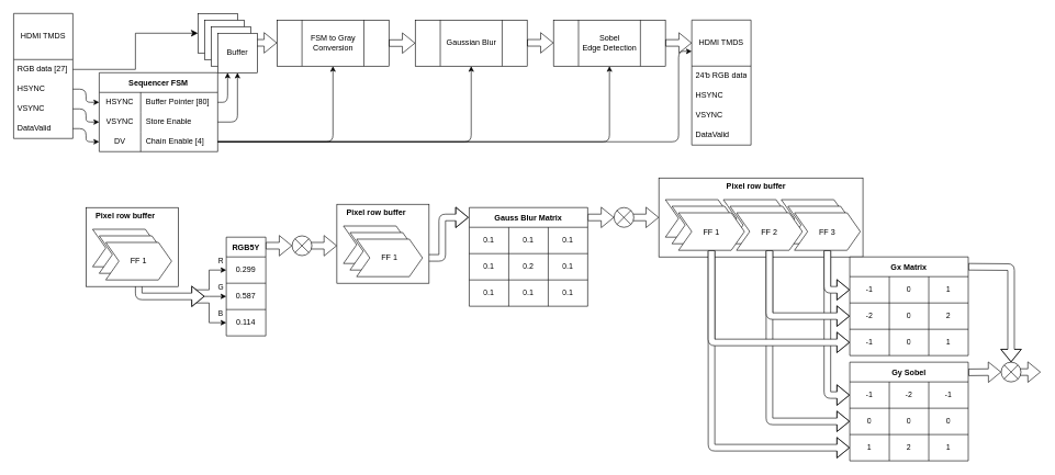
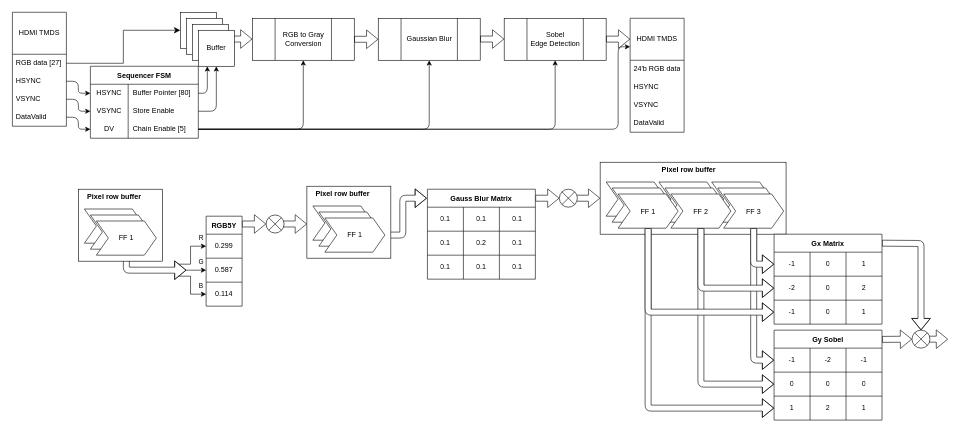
- <mxCell id="19" value="FSM to Gray&lt;br&gt;Conversion" style="shape=process;whiteSpace=wrap;html=1;backgroundOutline=1;size=0.222;" vertex="1" parent="18"><mxGeometry width="170" height="70" as="geometry" /></mxCell>
+ <mxCell id="19" value="RGB to Gray&lt;br&gt;Conversion" style="shape=process;whiteSpace=wrap;html=1;backgroundOutline=1;size=0.222;" vertex="1" parent="18"><mxGeometry width="170" height="70" as="geometry" /></mxCell>
- <mxCell id="42" value="Chain Enable [4]" style="shape=partialRectangle;html=1;whiteSpace=wrap;connectable=0;fillColor=none;top=0;left=0;bottom=0;right=0;align=left;spacingLeft=6;overflow=hidden;" vertex="1" parent="40"><mxGeometry x="63" width="117" height="30" as="geometry"><mxRectangle width="117" height="30" as="alternateBounds" /></mxGeometry></mxCell>
+ <mxCell id="42" value="Chain Enable [5]" style="shape=partialRectangle;html=1;whiteSpace=wrap;connectable=0;fillColor=none;top=0;left=0;bottom=0;right=0;align=left;spacingLeft=6;overflow=hidden;" vertex="1" parent="40"><mxGeometry x="63" width="117" height="30" as="geometry"><mxRectangle width="117" height="30" as="alternateBounds" /></mxGeometry></mxCell>
